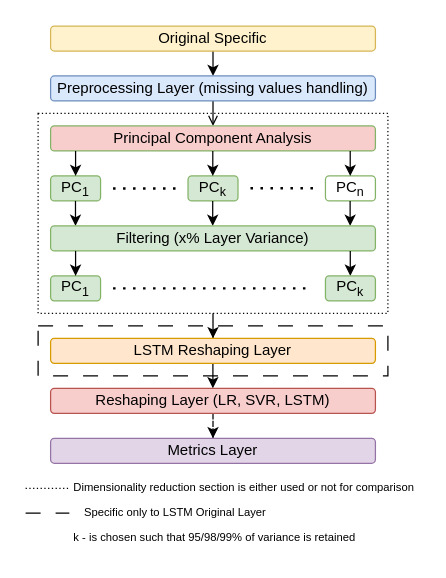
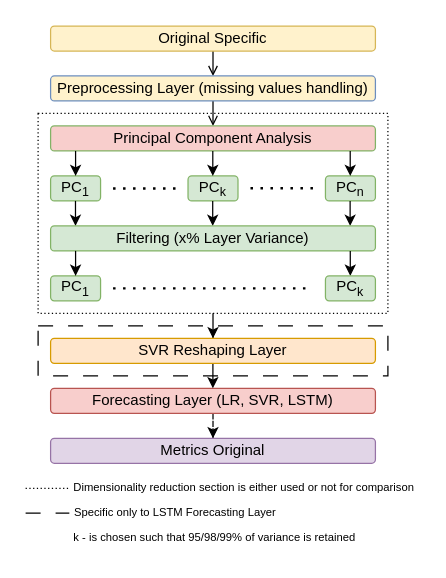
- <mxCell id="2" style="edgeStyle=orthogonalEdgeStyle;rounded=0;orthogonalLoop=1;jettySize=auto;html=1;exitX=0.5;exitY=1;exitDx=0;exitDy=0;entryX=0.5;entryY=0;entryDx=0;entryDy=0;" parent="1" source="3" target="5" edge="1"><mxGeometry relative="1" as="geometry" /></mxCell>
+ <mxCell id="2" style="edgeStyle=orthogonalEdgeStyle;rounded=0;orthogonalLoop=1;jettySize=auto;html=1;exitX=0.5;exitY=1;exitDx=0;exitDy=0;entryX=0.5;entryY=0;entryDx=0;entryDy=0;endArrow=open;" parent="1" source="3" target="5" edge="1"><mxGeometry relative="1" as="geometry" /></mxCell>
- <mxCell id="5" value="Preprocessing Layer (missing values handling)" style="rounded=1;whiteSpace=wrap;html=1;fillColor=#dae8fc;strokeColor=#6c8ebf;" parent="1" vertex="1"><mxGeometry x="40" y="60" width="260" height="20" as="geometry" /></mxCell>
+ <mxCell id="5" value="Preprocessing Layer (missing values handling)" style="rounded=1;whiteSpace=wrap;html=1;fillColor=#fff2cc;strokeColor=#6c8ebf;" parent="1" vertex="1"><mxGeometry x="40" y="60" width="260" height="20" as="geometry" /></mxCell>
- <mxCell id="8" value="&lt;p class=&quot;MsoNormal&quot;&gt;PC&lt;sub&gt;n&lt;/sub&gt;&lt;/p&gt;" style="rounded=1;whiteSpace=wrap;html=1;fillColor=#ffffff;strokeColor=#82b366;" parent="1" vertex="1"><mxGeometry x="260" y="140" width="40" height="20" as="geometry" /></mxCell>
+ <mxCell id="8" value="&lt;p class=&quot;MsoNormal&quot;&gt;PC&lt;sub&gt;n&lt;/sub&gt;&lt;/p&gt;" style="rounded=1;whiteSpace=wrap;html=1;fillColor=#d5e8d4;strokeColor=#82b366;" parent="1" vertex="1"><mxGeometry x="260" y="140" width="40" height="20" as="geometry" /></mxCell>
- <mxCell id="30" value="LSTM Reshaping Layer" style="rounded=1;whiteSpace=wrap;html=1;fillColor=#ffe6cc;strokeColor=#d79b00;" parent="1" vertex="1"><mxGeometry x="40" y="270" width="260" height="20" as="geometry" /></mxCell>
+ <mxCell id="30" value="SVR Reshaping Layer" style="rounded=1;whiteSpace=wrap;html=1;fillColor=#ffe6cc;strokeColor=#d79b00;" parent="1" vertex="1"><mxGeometry x="40" y="270" width="260" height="20" as="geometry" /></mxCell>
- <mxCell id="27" value="Reshaping Layer (LR, SVR, LSTM)" style="rounded=1;whiteSpace=wrap;html=1;fillColor=#f8cecc;strokeColor=#b85450;" parent="1" vertex="1"><mxGeometry x="40" y="310" width="260" height="20" as="geometry" /></mxCell>
+ <mxCell id="27" value="Forecasting Layer (LR, SVR, LSTM)" style="rounded=1;whiteSpace=wrap;html=1;fillColor=#f8cecc;strokeColor=#b85450;" parent="1" vertex="1"><mxGeometry x="40" y="310" width="260" height="20" as="geometry" /></mxCell>
- <mxCell id="29" value="Metrics Layer" style="rounded=1;whiteSpace=wrap;html=1;fillColor=#e1d5e7;strokeColor=#9673a6;" parent="1" vertex="1"><mxGeometry x="40" y="350" width="260" height="20" as="geometry" /></mxCell>
+ <mxCell id="29" value="Metrics Original" style="rounded=1;whiteSpace=wrap;html=1;fillColor=#e1d5e7;strokeColor=#9673a6;" parent="1" vertex="1"><mxGeometry x="40" y="350" width="260" height="20" as="geometry" /></mxCell>
- <mxCell id="35" value="Specific only to LSTM Original Layer" style="text;html=1;align=center;verticalAlign=middle;whiteSpace=wrap;rounded=0;fontSize=9;" parent="1" vertex="1"><mxGeometry x="55" y="400" width="170" height="20" as="geometry" /></mxCell>
+ <mxCell id="35" value="Specific only to LSTM Forecasting Layer" style="text;html=1;align=center;verticalAlign=middle;whiteSpace=wrap;rounded=0;fontSize=9;" parent="1" vertex="1"><mxGeometry x="55" y="400" width="170" height="20" as="geometry" /></mxCell>
